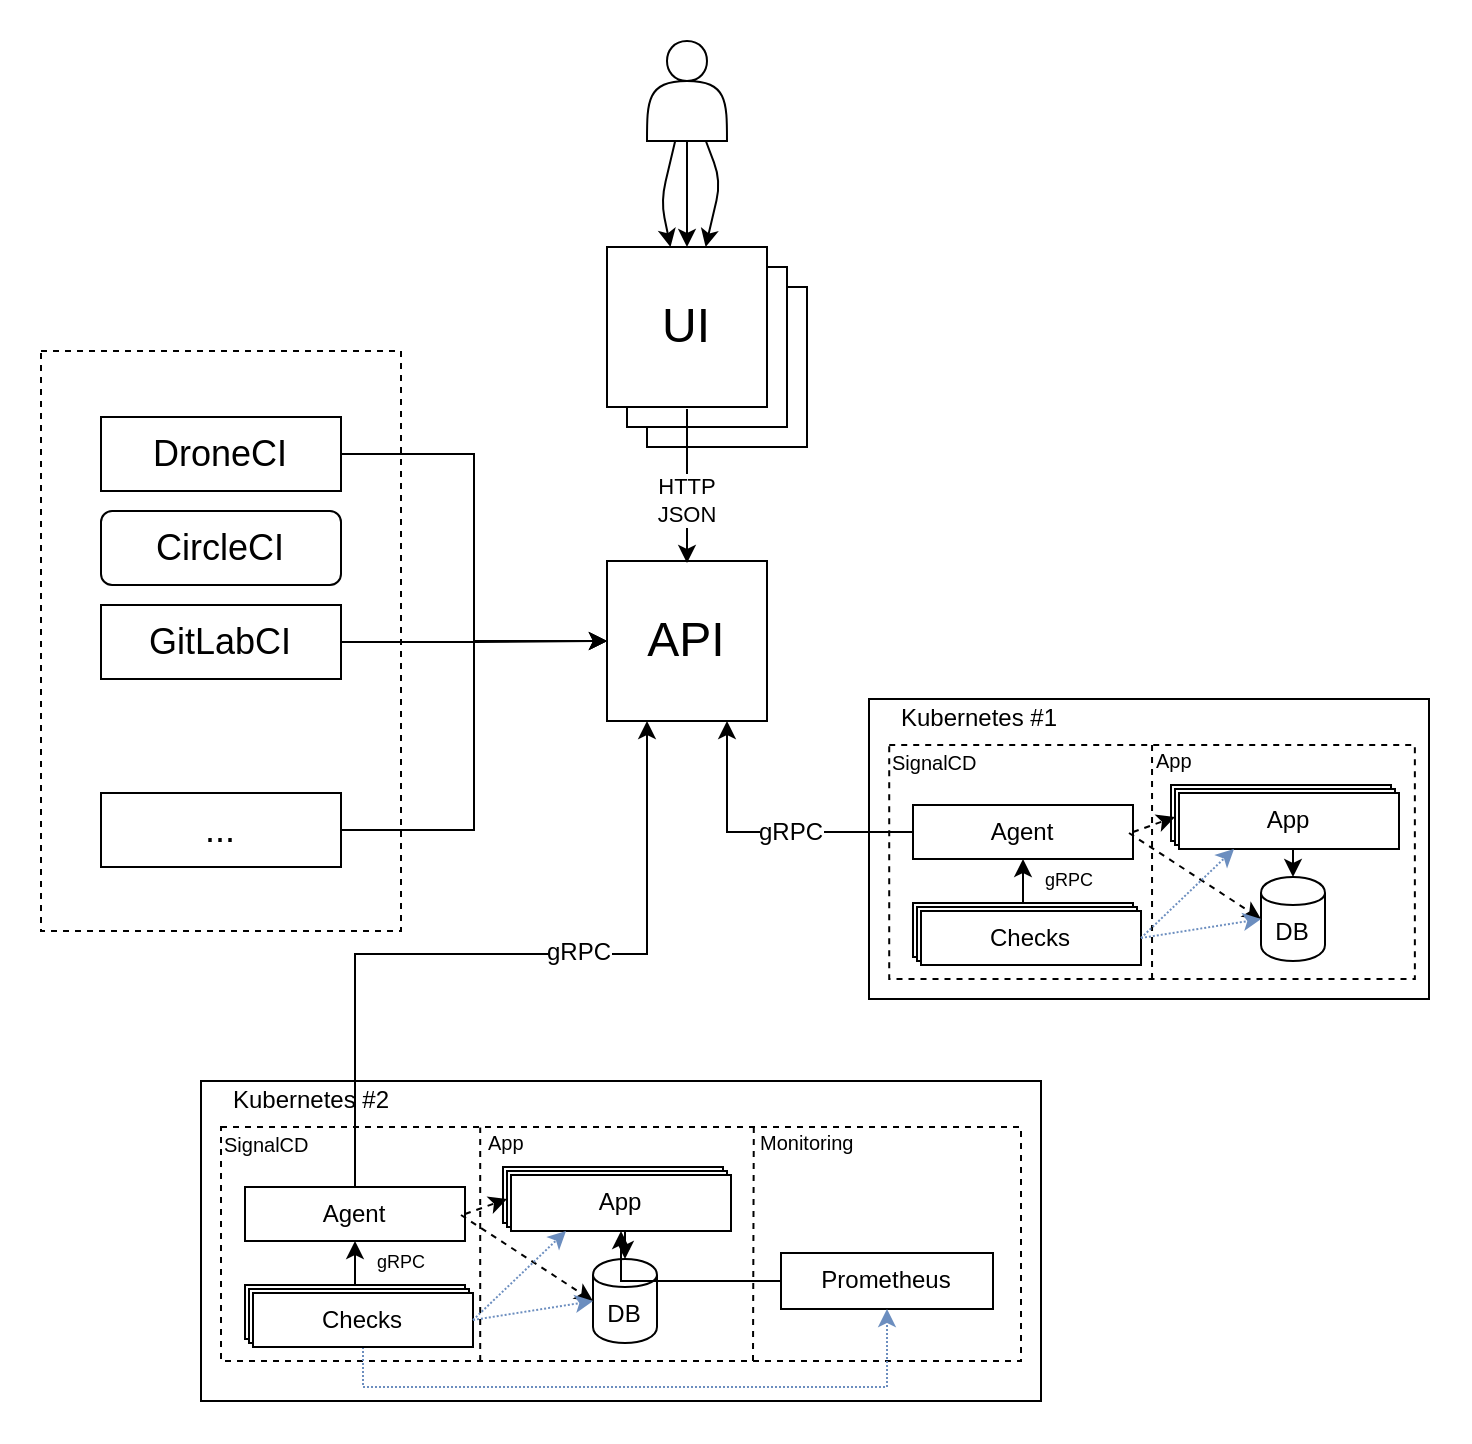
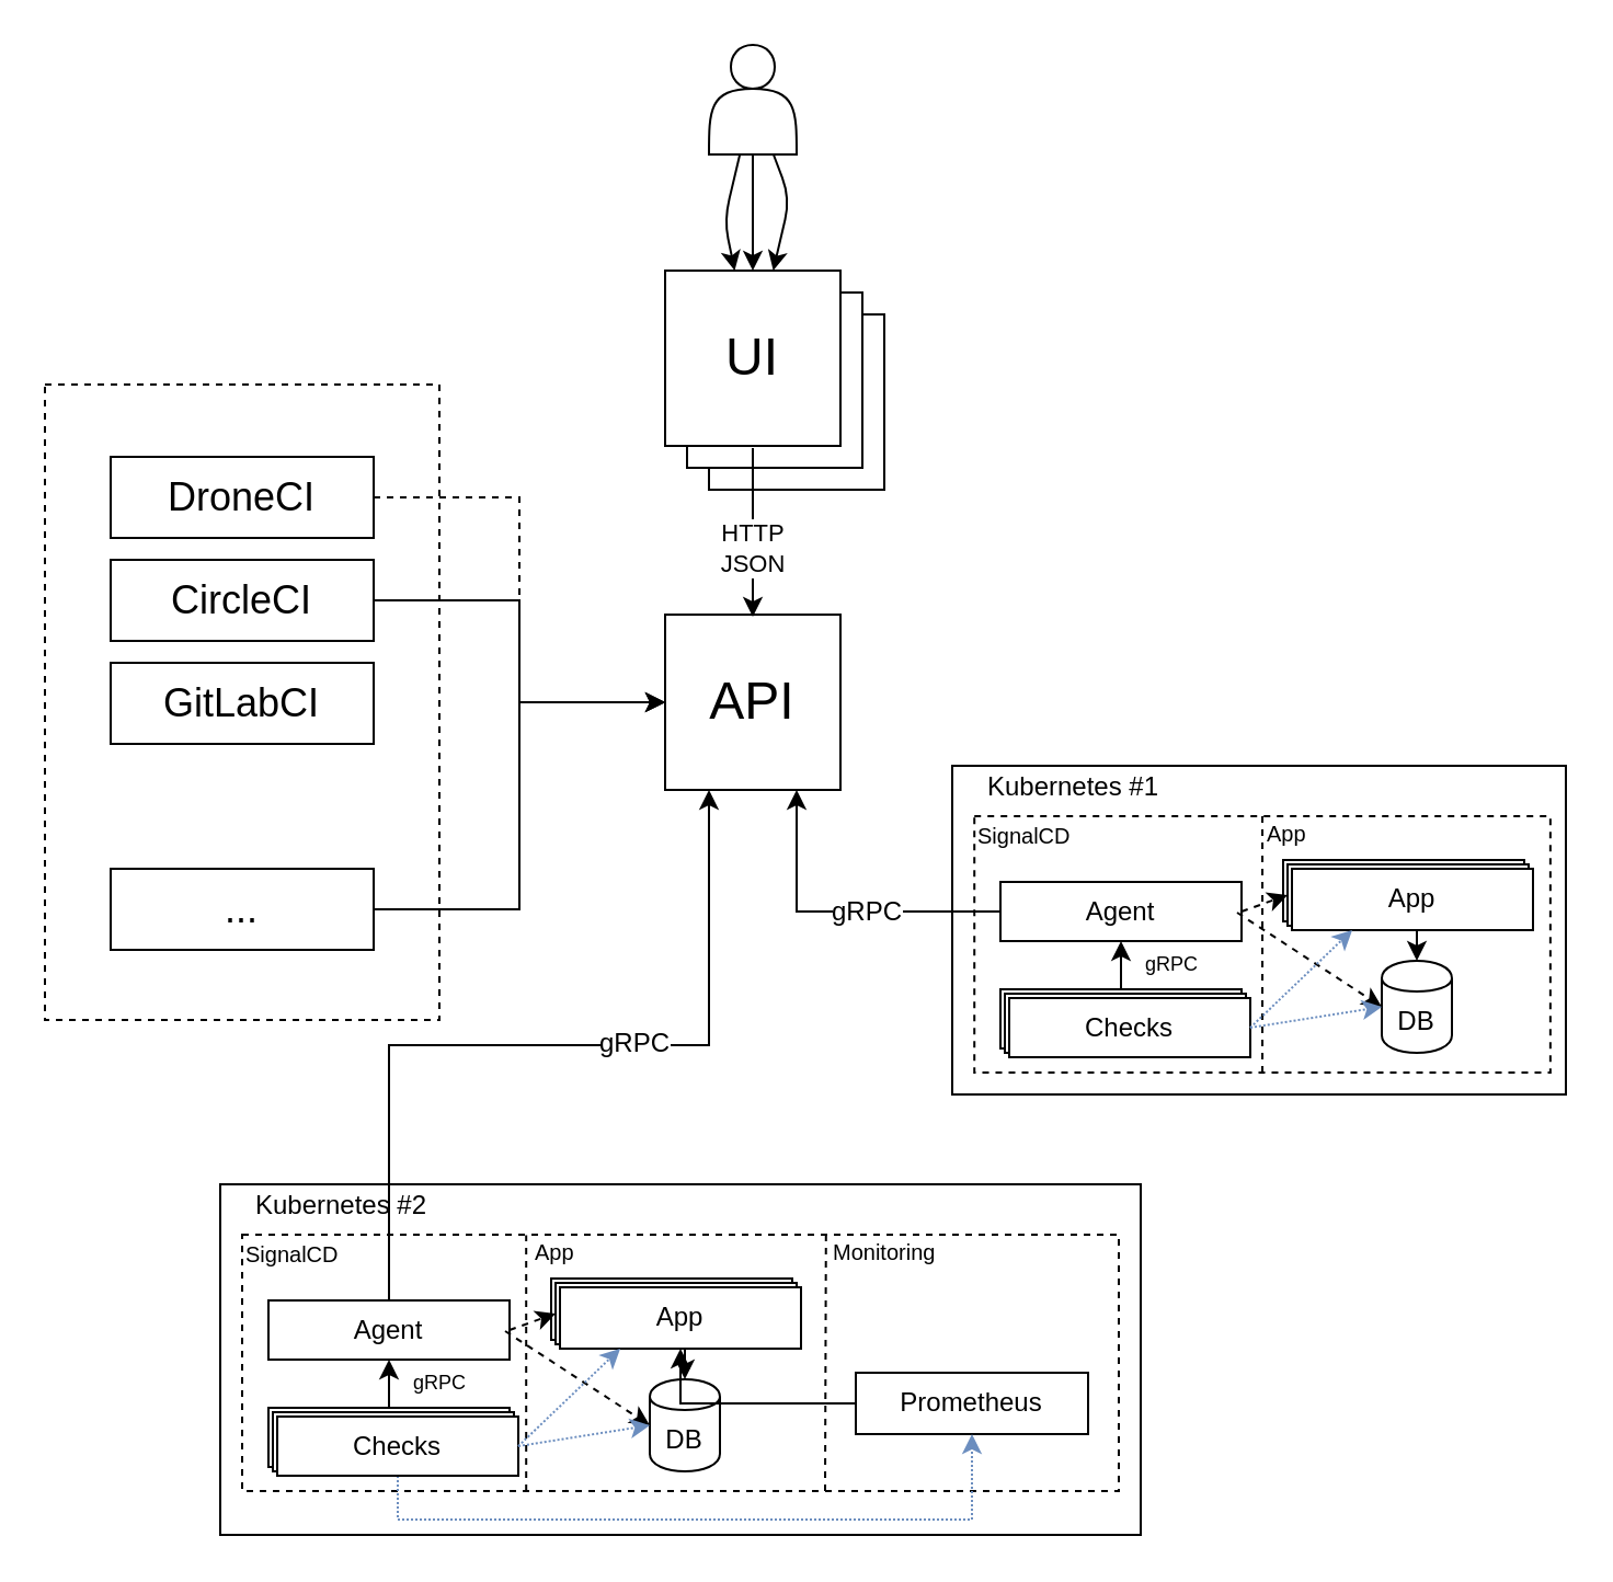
- <mxCell id="19" style="edgeStyle=orthogonalEdgeStyle;rounded=0;orthogonalLoop=1;jettySize=auto;html=1;exitX=1;exitY=0.5;exitDx=0;exitDy=0;entryX=0;entryY=0.5;entryDx=0;entryDy=0;" parent="1" source="15" target="11" edge="1"><mxGeometry relative="1" as="geometry" /></mxCell>
+ <mxCell id="19" style="edgeStyle=orthogonalEdgeStyle;rounded=0;orthogonalLoop=1;jettySize=auto;html=1;exitX=1;exitY=0.5;exitDx=0;exitDy=0;entryX=0;entryY=0.5;entryDx=0;entryDy=0;dashed=1;" parent="1" source="15" target="11" edge="1"><mxGeometry relative="1" as="geometry" /></mxCell>
- <mxCell id="16" value="&lt;font style=&quot;font-size: 18px&quot;&gt;CircleCI&lt;/font&gt;" style="whiteSpace=wrap;html=1;fillColor=#ffffff;gradientColor=none;rounded=1;" parent="13" vertex="1"><mxGeometry x="30" y="80" width="120" height="37" as="geometry" /></mxCell>
+ <mxCell id="16" value="&lt;font style=&quot;font-size: 18px&quot;&gt;CircleCI&lt;/font&gt;" style="rounded=0;whiteSpace=wrap;html=1;fillColor=#ffffff;gradientColor=none;" parent="13" vertex="1"><mxGeometry x="30" y="80" width="120" height="37" as="geometry" /></mxCell>
+ <mxCell id="20" style="edgeStyle=orthogonalEdgeStyle;rounded=0;orthogonalLoop=1;jettySize=auto;html=1;exitX=1;exitY=0.5;exitDx=0;exitDy=0;entryX=0;entryY=0.5;entryDx=0;entryDy=0;" parent="1" source="16" target="11" edge="1"><mxGeometry relative="1" as="geometry" /></mxCell>
- <mxCell id="21" style="edgeStyle=orthogonalEdgeStyle;rounded=0;orthogonalLoop=1;jettySize=auto;html=1;exitX=1;exitY=0.5;exitDx=0;exitDy=0;" parent="1" source="17" target="11" edge="1"><mxGeometry relative="1" as="geometry" /></mxCell>
